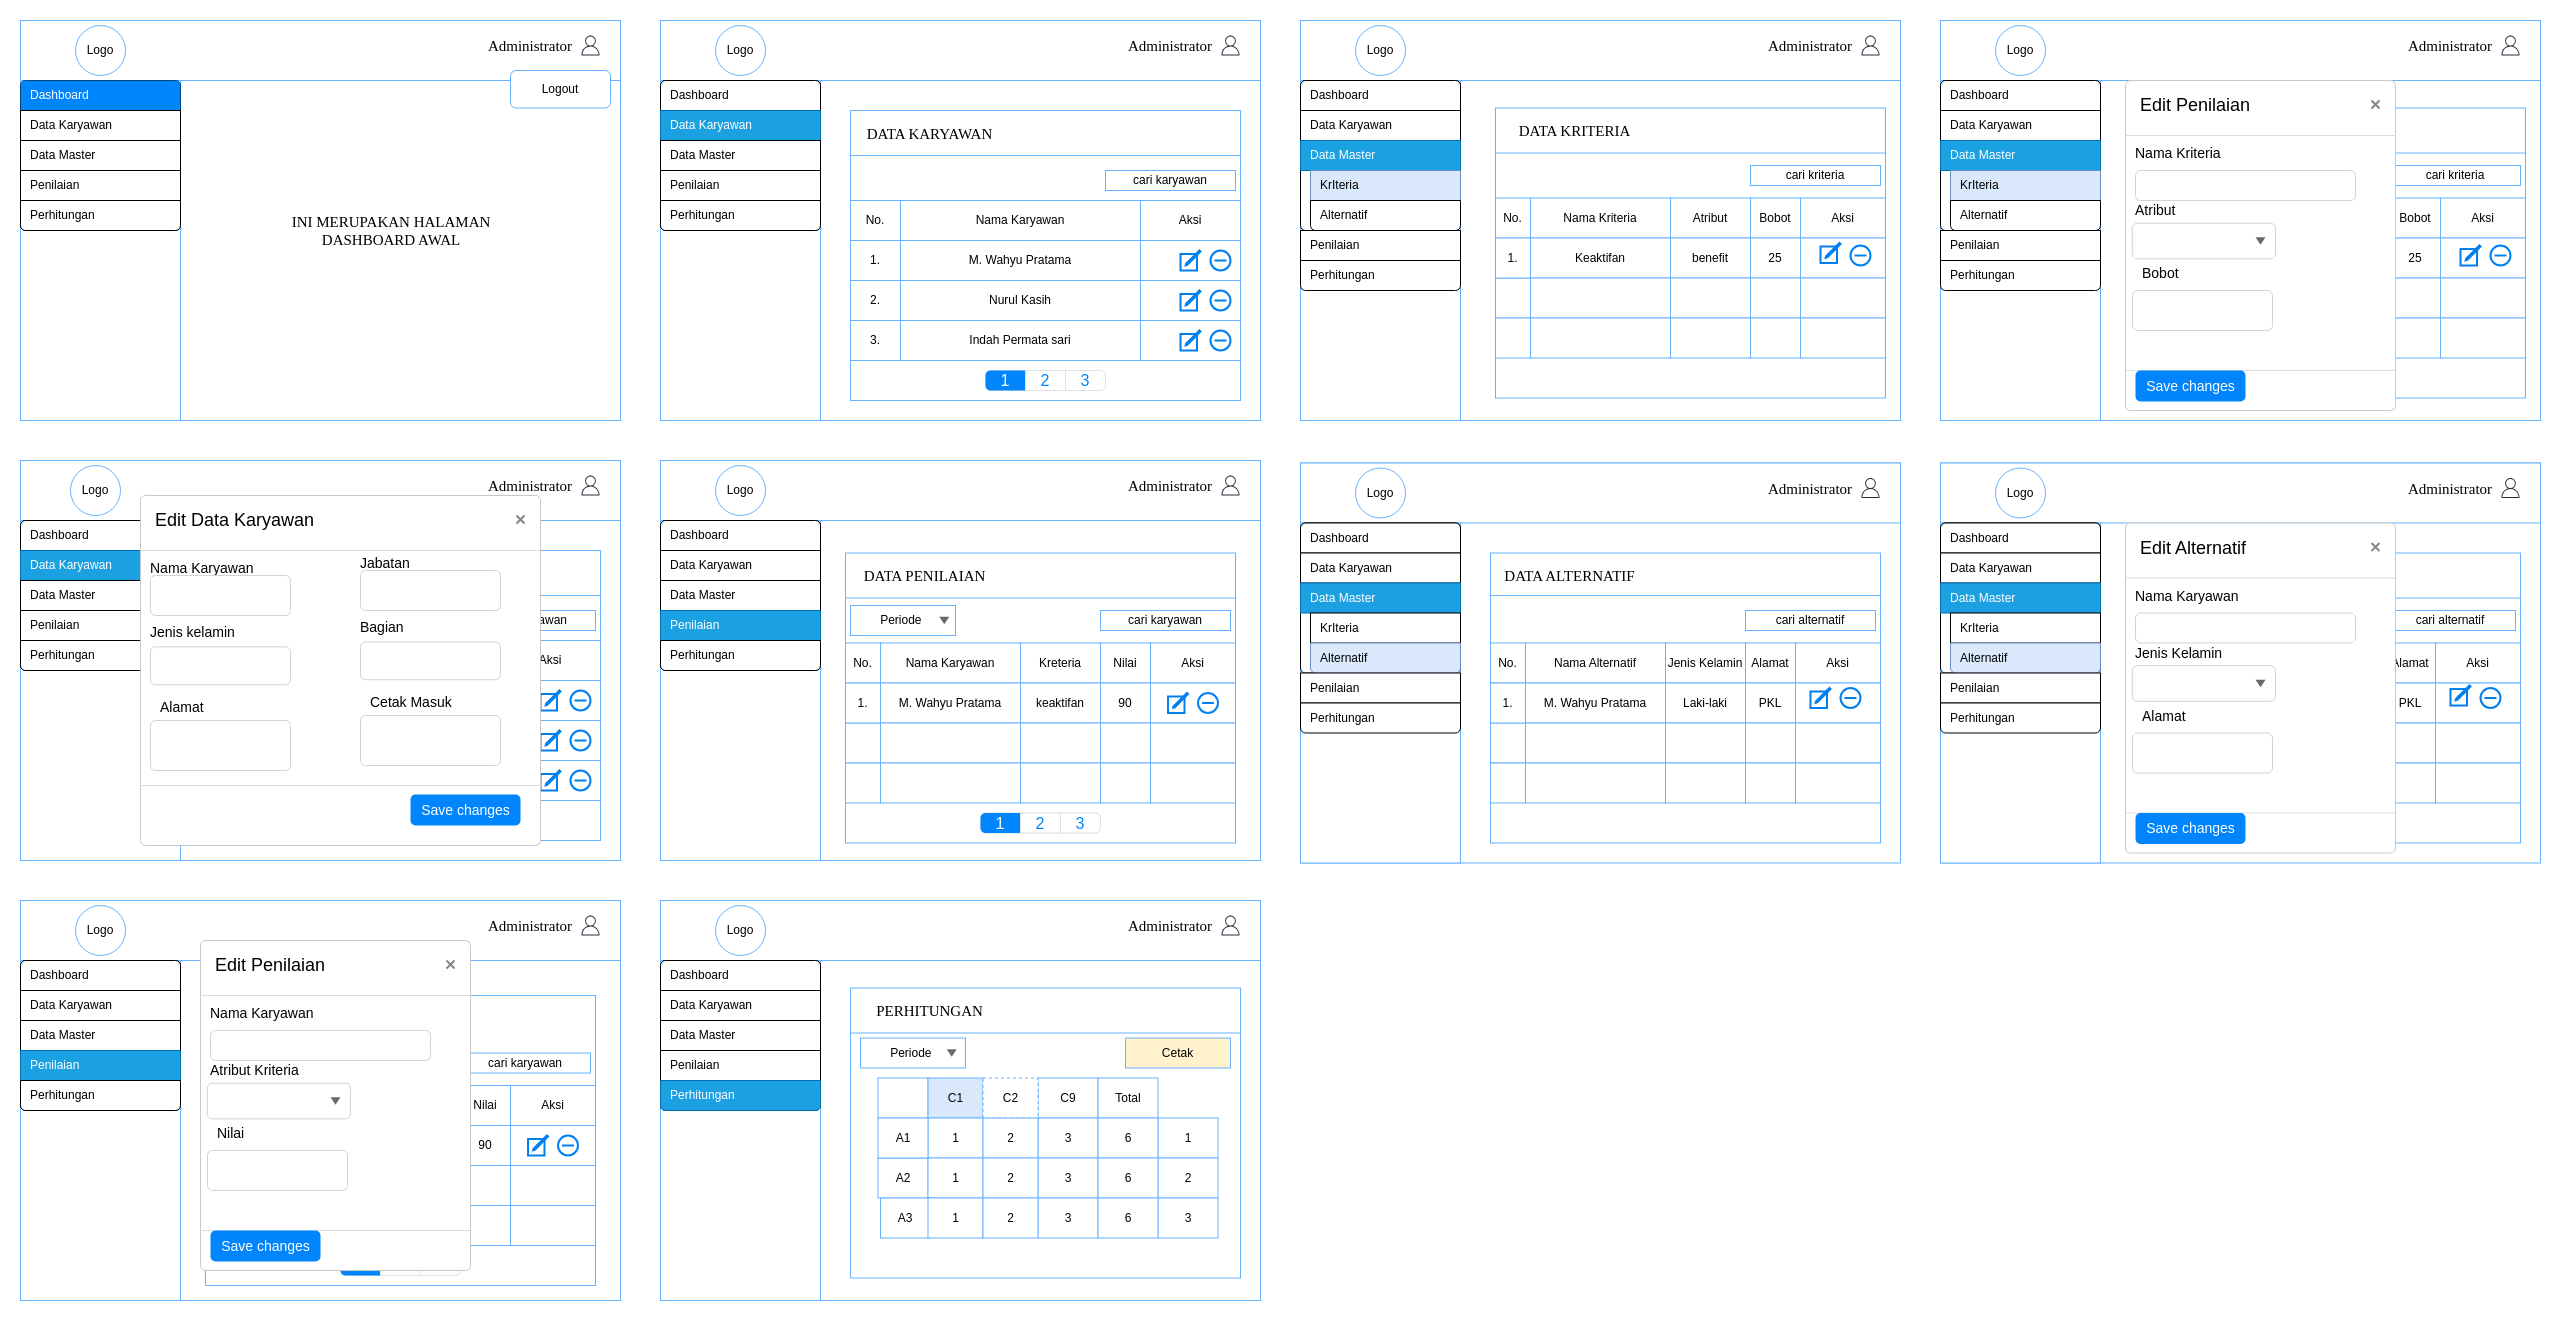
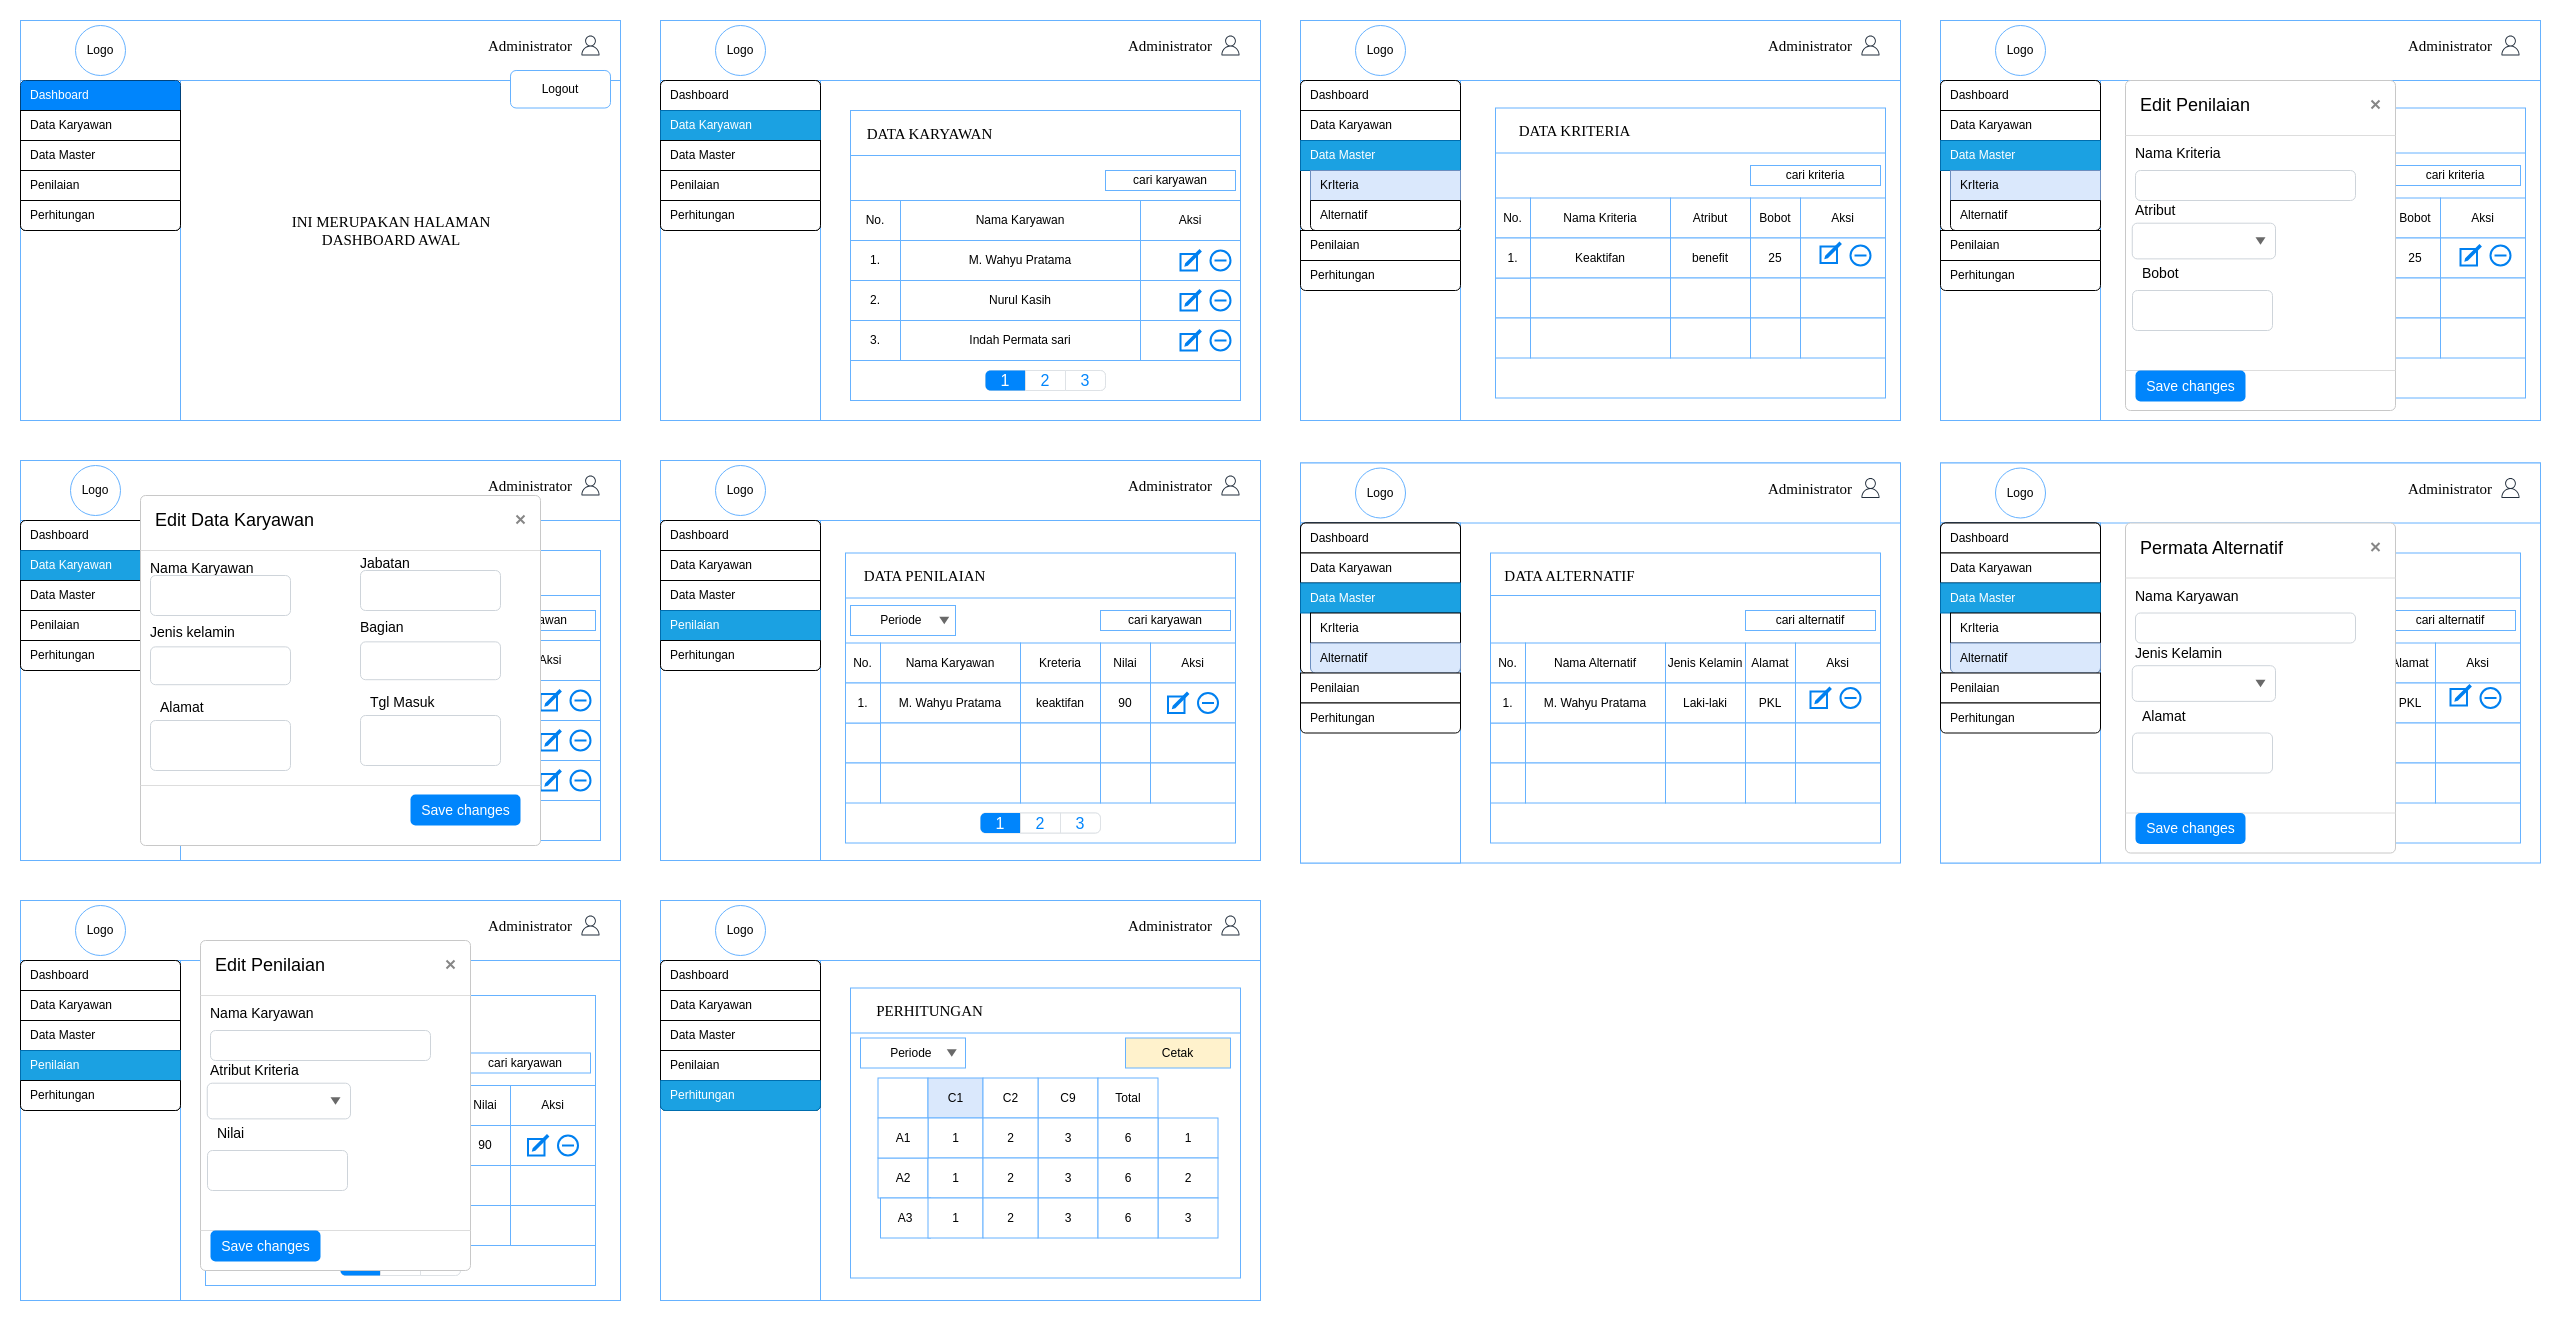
- <mxCell id="425" value="Edit Alternatif&amp;nbsp;" style="html=1;shadow=0;dashed=0;shape=mxgraph.bootstrap.rrect;rSize=5;html=1;strokeColor=#C8C8C8;fillColor=#ffffff;whiteSpace=wrap;verticalAlign=top;align=left;fontSize=18;spacing=15;spacingTop=-5;" parent="1" vertex="1"><mxGeometry x="2125" y="522.5" width="270" height="330" as="geometry" /></mxCell>
+ <mxCell id="425" value="Permata Alternatif&amp;nbsp;" style="html=1;shadow=0;dashed=0;shape=mxgraph.bootstrap.rrect;rSize=5;html=1;strokeColor=#C8C8C8;fillColor=#ffffff;whiteSpace=wrap;verticalAlign=top;align=left;fontSize=18;spacing=15;spacingTop=-5;" parent="1" vertex="1"><mxGeometry x="2125" y="522.5" width="270" height="330" as="geometry" /></mxCell>
- <mxCell id="111" value="Cetak Masuk" style="strokeColor=none;fillColor=none;resizeWidth=1;align=left;verticalAlign=top;spacing=10;fontSize=14;whiteSpace=wrap;html=1;" parent="98" vertex="1"><mxGeometry x="220" y="184" width="110" height="40" as="geometry" /></mxCell>
+ <mxCell id="111" value="Tgl Masuk" style="strokeColor=none;fillColor=none;resizeWidth=1;align=left;verticalAlign=top;spacing=10;fontSize=14;whiteSpace=wrap;html=1;" parent="98" vertex="1"><mxGeometry x="220" y="184" width="110" height="40" as="geometry" /></mxCell>
- <mxCell id="247" value="C2" style="rounded=0;whiteSpace=wrap;html=1;strokeColor=#66B2FF;dashed=1;" parent="1" vertex="1"><mxGeometry x="982.5" y="1077.5" width="55" height="40" as="geometry" /></mxCell>
+ <mxCell id="247" value="C2" style="rounded=0;whiteSpace=wrap;html=1;strokeColor=#66B2FF;" parent="1" vertex="1"><mxGeometry x="982.5" y="1077.5" width="55" height="40" as="geometry" /></mxCell>
